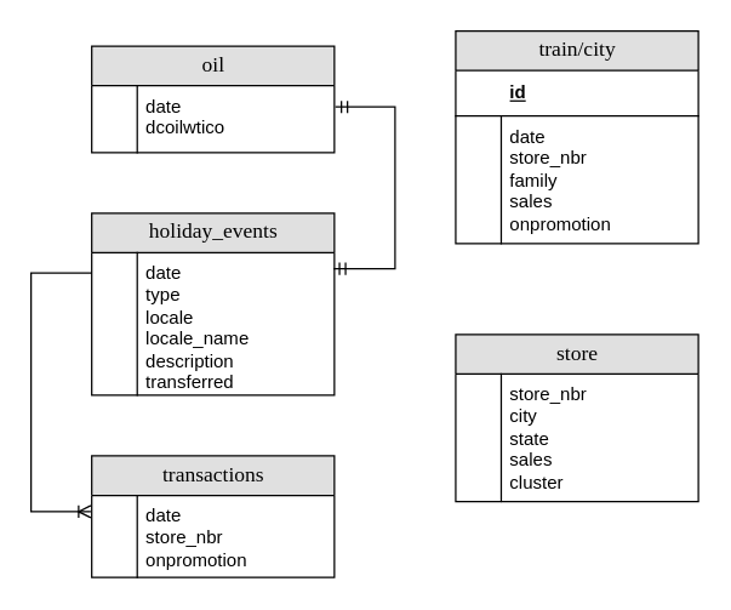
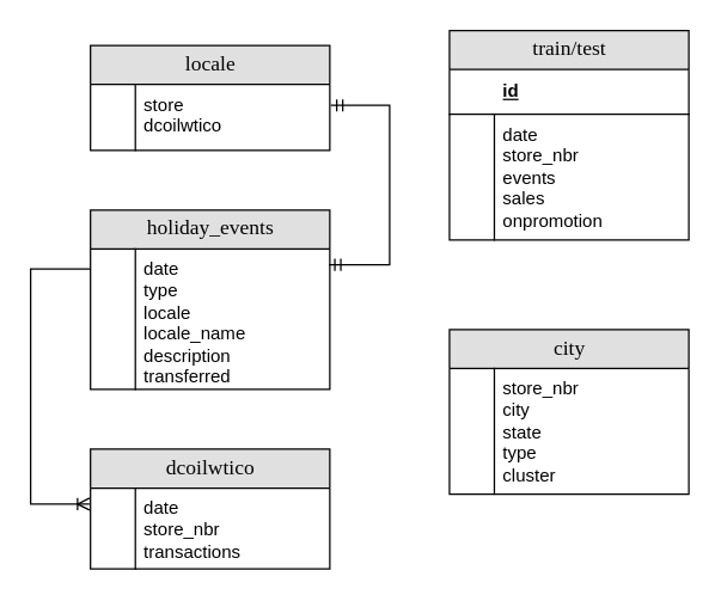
- <mxCell id="5" value="train/city" style="swimlane;html=1;fontStyle=0;childLayout=stackLayout;horizontal=1;startSize=26;fillColor=#e0e0e0;horizontalStack=0;resizeParent=1;resizeLast=0;collapsible=1;marginBottom=0;swimlaneFillColor=#ffffff;align=center;rounded=0;shadow=0;comic=0;labelBackgroundColor=none;strokeWidth=1;fontFamily=Verdana;fontSize=14" parent="1" vertex="1"><mxGeometry x="300" y="20" width="160" height="140" as="geometry" /></mxCell>
+ <mxCell id="5" value="train/test" style="swimlane;html=1;fontStyle=0;childLayout=stackLayout;horizontal=1;startSize=26;fillColor=#e0e0e0;horizontalStack=0;resizeParent=1;resizeLast=0;collapsible=1;marginBottom=0;swimlaneFillColor=#ffffff;align=center;rounded=0;shadow=0;comic=0;labelBackgroundColor=none;strokeWidth=1;fontFamily=Verdana;fontSize=14" parent="1" vertex="1"><mxGeometry x="300" y="20" width="160" height="140" as="geometry" /></mxCell>
- <mxCell id="9" value="oil" style="swimlane;html=1;fontStyle=0;childLayout=stackLayout;horizontal=1;startSize=26;fillColor=#e0e0e0;horizontalStack=0;resizeParent=1;resizeLast=0;collapsible=1;marginBottom=0;swimlaneFillColor=#ffffff;align=center;rounded=0;shadow=0;comic=0;labelBackgroundColor=none;strokeWidth=1;fontFamily=Verdana;fontSize=14" parent="1" vertex="1"><mxGeometry x="60" y="30" width="160" height="70" as="geometry" /></mxCell>
+ <mxCell id="9" value="locale" style="swimlane;html=1;fontStyle=0;childLayout=stackLayout;horizontal=1;startSize=26;fillColor=#e0e0e0;horizontalStack=0;resizeParent=1;resizeLast=0;collapsible=1;marginBottom=0;swimlaneFillColor=#ffffff;align=center;rounded=0;shadow=0;comic=0;labelBackgroundColor=none;strokeWidth=1;fontFamily=Verdana;fontSize=14" parent="1" vertex="1"><mxGeometry x="60" y="30" width="160" height="70" as="geometry" /></mxCell>
- <mxCell id="10" value="date&lt;br&gt;dcoilwtico" style="shape=partialRectangle;top=0;left=0;right=0;bottom=0;html=1;align=left;verticalAlign=top;fillColor=none;spacingLeft=34;spacingRight=4;whiteSpace=wrap;overflow=hidden;rotatable=0;points=[[0,0.5],[1,0.5]];portConstraint=eastwest;dropTarget=0;" parent="9" vertex="1"><mxGeometry y="26" width="160" height="44" as="geometry" /></mxCell>
+ <mxCell id="10" value="store&lt;br&gt;dcoilwtico" style="shape=partialRectangle;top=0;left=0;right=0;bottom=0;html=1;align=left;verticalAlign=top;fillColor=none;spacingLeft=34;spacingRight=4;whiteSpace=wrap;overflow=hidden;rotatable=0;points=[[0,0.5],[1,0.5]];portConstraint=eastwest;dropTarget=0;" parent="9" vertex="1"><mxGeometry y="26" width="160" height="44" as="geometry" /></mxCell>
- <mxCell id="7" value="date&lt;br&gt;store_nbr&lt;br&gt;family&lt;br&gt;sales&lt;br&gt;onpromotion" style="shape=partialRectangle;top=0;left=0;right=0;bottom=0;html=1;align=left;verticalAlign=top;fillColor=none;spacingLeft=34;spacingRight=4;whiteSpace=wrap;overflow=hidden;rotatable=0;points=[[0,0.5],[1,0.5]];portConstraint=eastwest;dropTarget=0;" parent="5" vertex="1"><mxGeometry y="56" width="160" height="84" as="geometry" /></mxCell>
+ <mxCell id="7" value="date&lt;br&gt;store_nbr&lt;br&gt;events&lt;br&gt;sales&lt;br&gt;onpromotion" style="shape=partialRectangle;top=0;left=0;right=0;bottom=0;html=1;align=left;verticalAlign=top;fillColor=none;spacingLeft=34;spacingRight=4;whiteSpace=wrap;overflow=hidden;rotatable=0;points=[[0,0.5],[1,0.5]];portConstraint=eastwest;dropTarget=0;" parent="5" vertex="1"><mxGeometry y="56" width="160" height="84" as="geometry" /></mxCell>
- <mxCell id="15" value="store" style="swimlane;html=1;fontStyle=0;childLayout=stackLayout;horizontal=1;startSize=26;fillColor=#e0e0e0;horizontalStack=0;resizeParent=1;resizeLast=0;collapsible=1;marginBottom=0;swimlaneFillColor=#ffffff;align=center;rounded=0;shadow=0;comic=0;labelBackgroundColor=none;strokeWidth=1;fontFamily=Verdana;fontSize=14" parent="1" vertex="1"><mxGeometry x="300" y="220" width="160" height="110" as="geometry" /></mxCell>
+ <mxCell id="15" value="city" style="swimlane;html=1;fontStyle=0;childLayout=stackLayout;horizontal=1;startSize=26;fillColor=#e0e0e0;horizontalStack=0;resizeParent=1;resizeLast=0;collapsible=1;marginBottom=0;swimlaneFillColor=#ffffff;align=center;rounded=0;shadow=0;comic=0;labelBackgroundColor=none;strokeWidth=1;fontFamily=Verdana;fontSize=14" parent="1" vertex="1"><mxGeometry x="300" y="220" width="160" height="110" as="geometry" /></mxCell>
- <mxCell id="16" value="store_nbr&lt;br&gt;city&lt;br&gt;state&lt;br&gt;sales&lt;br&gt;cluster" style="shape=partialRectangle;top=0;left=0;right=0;bottom=0;html=1;align=left;verticalAlign=top;fillColor=none;spacingLeft=34;spacingRight=4;whiteSpace=wrap;overflow=hidden;rotatable=0;points=[[0,0.5],[1,0.5]];portConstraint=eastwest;dropTarget=0;" parent="15" vertex="1"><mxGeometry y="26" width="160" height="84" as="geometry" /></mxCell>
+ <mxCell id="16" value="store_nbr&lt;br&gt;city&lt;br&gt;state&lt;br&gt;type&lt;br&gt;cluster" style="shape=partialRectangle;top=0;left=0;right=0;bottom=0;html=1;align=left;verticalAlign=top;fillColor=none;spacingLeft=34;spacingRight=4;whiteSpace=wrap;overflow=hidden;rotatable=0;points=[[0,0.5],[1,0.5]];portConstraint=eastwest;dropTarget=0;" parent="15" vertex="1"><mxGeometry y="26" width="160" height="84" as="geometry" /></mxCell>
- <mxCell id="12" value="transactions" style="swimlane;html=1;fontStyle=0;childLayout=stackLayout;horizontal=1;startSize=26;fillColor=#e0e0e0;horizontalStack=0;resizeParent=1;resizeLast=0;collapsible=1;marginBottom=0;swimlaneFillColor=#ffffff;align=center;rounded=0;shadow=0;comic=0;labelBackgroundColor=none;strokeWidth=1;fontFamily=Verdana;fontSize=14" parent="1" vertex="1"><mxGeometry x="60" y="300" width="160" height="80" as="geometry" /></mxCell>
+ <mxCell id="12" value="dcoilwtico" style="swimlane;html=1;fontStyle=0;childLayout=stackLayout;horizontal=1;startSize=26;fillColor=#e0e0e0;horizontalStack=0;resizeParent=1;resizeLast=0;collapsible=1;marginBottom=0;swimlaneFillColor=#ffffff;align=center;rounded=0;shadow=0;comic=0;labelBackgroundColor=none;strokeWidth=1;fontFamily=Verdana;fontSize=14" parent="1" vertex="1"><mxGeometry x="60" y="300" width="160" height="80" as="geometry" /></mxCell>
- <mxCell id="13" value="date&lt;br&gt;store_nbr&lt;br&gt;onpromotion" style="shape=partialRectangle;top=0;left=0;right=0;bottom=0;html=1;align=left;verticalAlign=top;fillColor=none;spacingLeft=34;spacingRight=4;whiteSpace=wrap;overflow=hidden;rotatable=0;points=[[0,0.5],[1,0.5]];portConstraint=eastwest;dropTarget=0;" parent="12" vertex="1"><mxGeometry y="26" width="160" height="54" as="geometry" /></mxCell>
+ <mxCell id="13" value="date&lt;br&gt;store_nbr&lt;br&gt;transactions" style="shape=partialRectangle;top=0;left=0;right=0;bottom=0;html=1;align=left;verticalAlign=top;fillColor=none;spacingLeft=34;spacingRight=4;whiteSpace=wrap;overflow=hidden;rotatable=0;points=[[0,0.5],[1,0.5]];portConstraint=eastwest;dropTarget=0;" parent="12" vertex="1"><mxGeometry y="26" width="160" height="54" as="geometry" /></mxCell>
